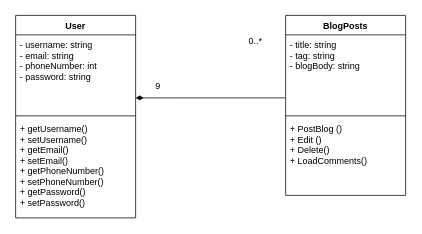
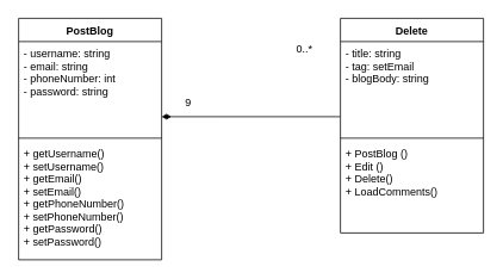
- <mxCell id="9" value="User" style="swimlane;fontStyle=1;align=center;verticalAlign=top;childLayout=stackLayout;horizontal=1;startSize=26;horizontalStack=0;resizeParent=1;resizeParentMax=0;resizeLast=0;collapsible=1;marginBottom=0;" vertex="1" parent="1"><mxGeometry x="20" y="20" width="160" height="270" as="geometry" /></mxCell>
+ <mxCell id="9" value="PostBlog" style="swimlane;fontStyle=1;align=center;verticalAlign=top;childLayout=stackLayout;horizontal=1;startSize=26;horizontalStack=0;resizeParent=1;resizeParentMax=0;resizeLast=0;collapsible=1;marginBottom=0;" vertex="1" parent="1"><mxGeometry x="20" y="20" width="160" height="270" as="geometry" /></mxCell>
- <mxCell id="2" value="BlogPosts" style="swimlane;fontStyle=1;align=center;verticalAlign=top;childLayout=stackLayout;horizontal=1;startSize=26;horizontalStack=0;resizeParent=1;resizeParentMax=0;resizeLast=0;collapsible=1;marginBottom=0;" vertex="1" parent="1"><mxGeometry x="380" y="20" width="160" height="240" as="geometry" /></mxCell>
+ <mxCell id="2" value="Delete" style="swimlane;fontStyle=1;align=center;verticalAlign=top;childLayout=stackLayout;horizontal=1;startSize=26;horizontalStack=0;resizeParent=1;resizeParentMax=0;resizeLast=0;collapsible=1;marginBottom=0;" vertex="1" parent="1"><mxGeometry x="380" y="20" width="160" height="240" as="geometry" /></mxCell>
- <mxCell id="3" value="- title: string&#10;- tag: string&#10;- blogBody: string" style="text;strokeColor=none;fillColor=none;align=left;verticalAlign=top;spacingLeft=4;spacingRight=4;overflow=hidden;rotatable=0;points=[[0,0.5],[1,0.5]];portConstraint=eastwest;" vertex="1" parent="2"><mxGeometry y="26" width="160" height="104" as="geometry" /></mxCell>
+ <mxCell id="3" value="- title: string&#10;- tag: setEmail&#10;- blogBody: string" style="text;strokeColor=none;fillColor=none;align=left;verticalAlign=top;spacingLeft=4;spacingRight=4;overflow=hidden;rotatable=0;points=[[0,0.5],[1,0.5]];portConstraint=eastwest;" vertex="1" parent="2"><mxGeometry y="26" width="160" height="104" as="geometry" /></mxCell>
